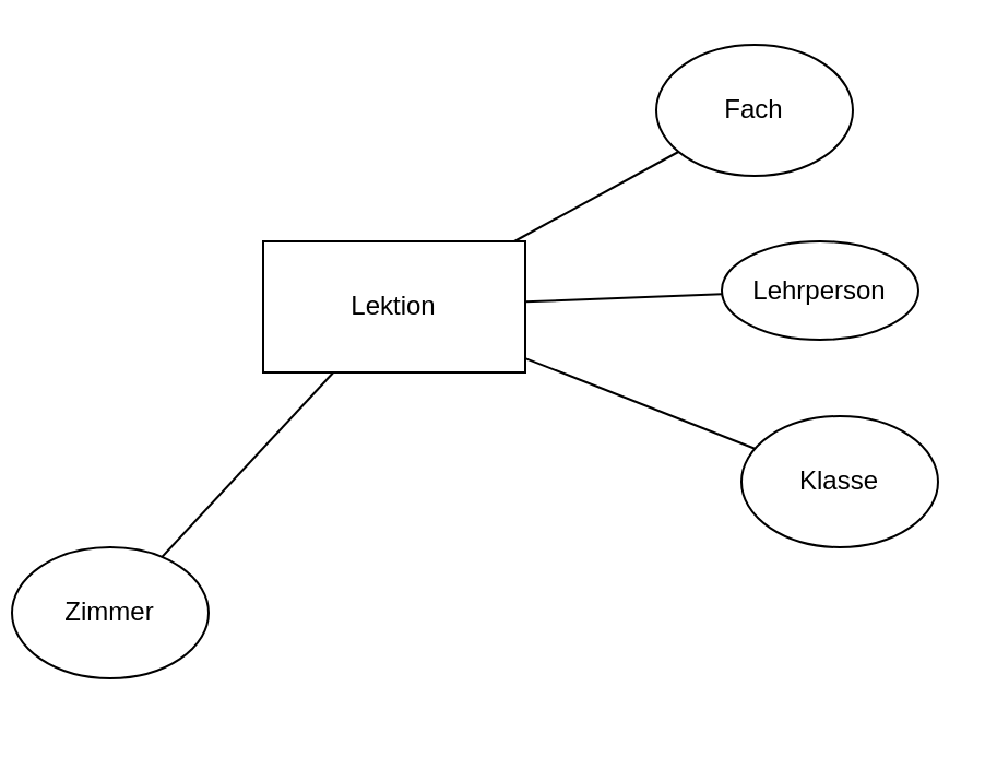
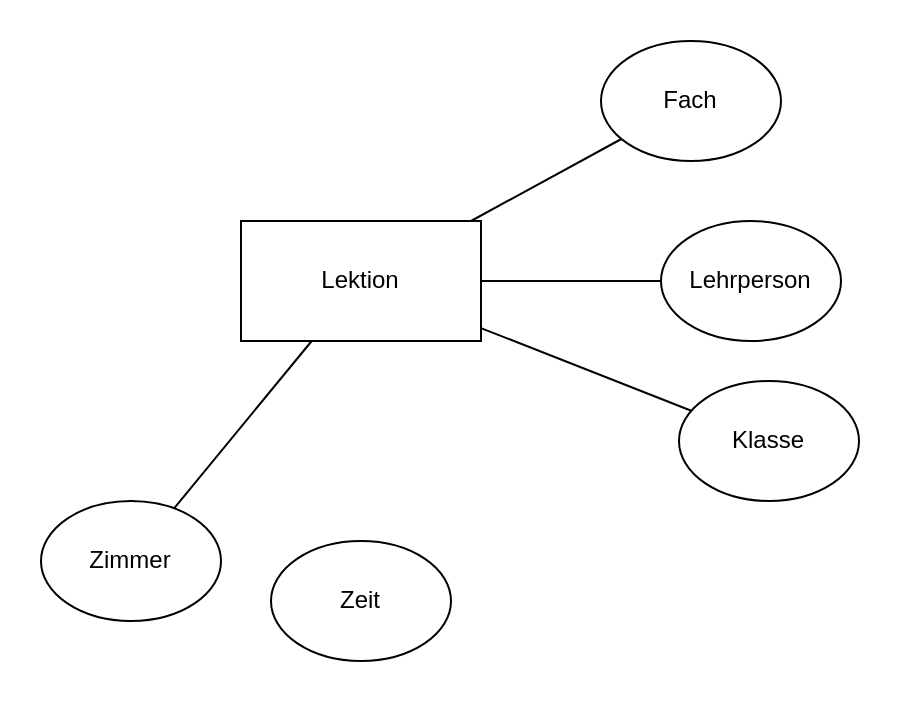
- <mxCell id="8" value="Lehrperson" style="ellipse;whiteSpace=wrap;html=1;" vertex="1" parent="1"><mxGeometry x="330" y="110" width="90" height="45" as="geometry" /></mxCell>
+ <mxCell id="8" value="Lehrperson" style="ellipse;whiteSpace=wrap;html=1;" vertex="1" parent="1"><mxGeometry x="330" y="110" width="90" height="60" as="geometry" /></mxCell>
- <mxCell id="3" value="Zimmer" style="ellipse;whiteSpace=wrap;html=1;" vertex="1" parent="1"><mxGeometry x="5" y="250" width="90" height="60" as="geometry" /></mxCell>
+ <mxCell id="3" value="Zimmer" style="ellipse;whiteSpace=wrap;html=1;" vertex="1" parent="1"><mxGeometry x="20" y="250" width="90" height="60" as="geometry" /></mxCell>
+ <mxCell id="5" value="Zeit" style="ellipse;whiteSpace=wrap;html=1;" vertex="1" parent="1"><mxGeometry x="135" y="270" width="90" height="60" as="geometry" /></mxCell>
